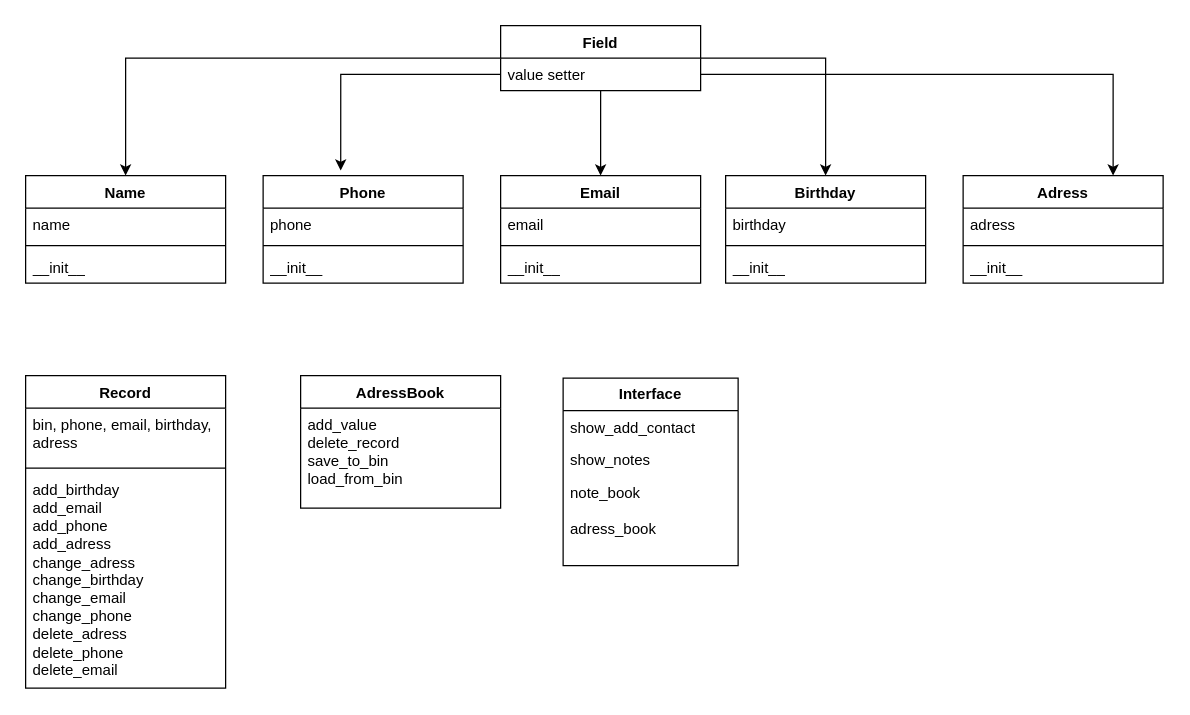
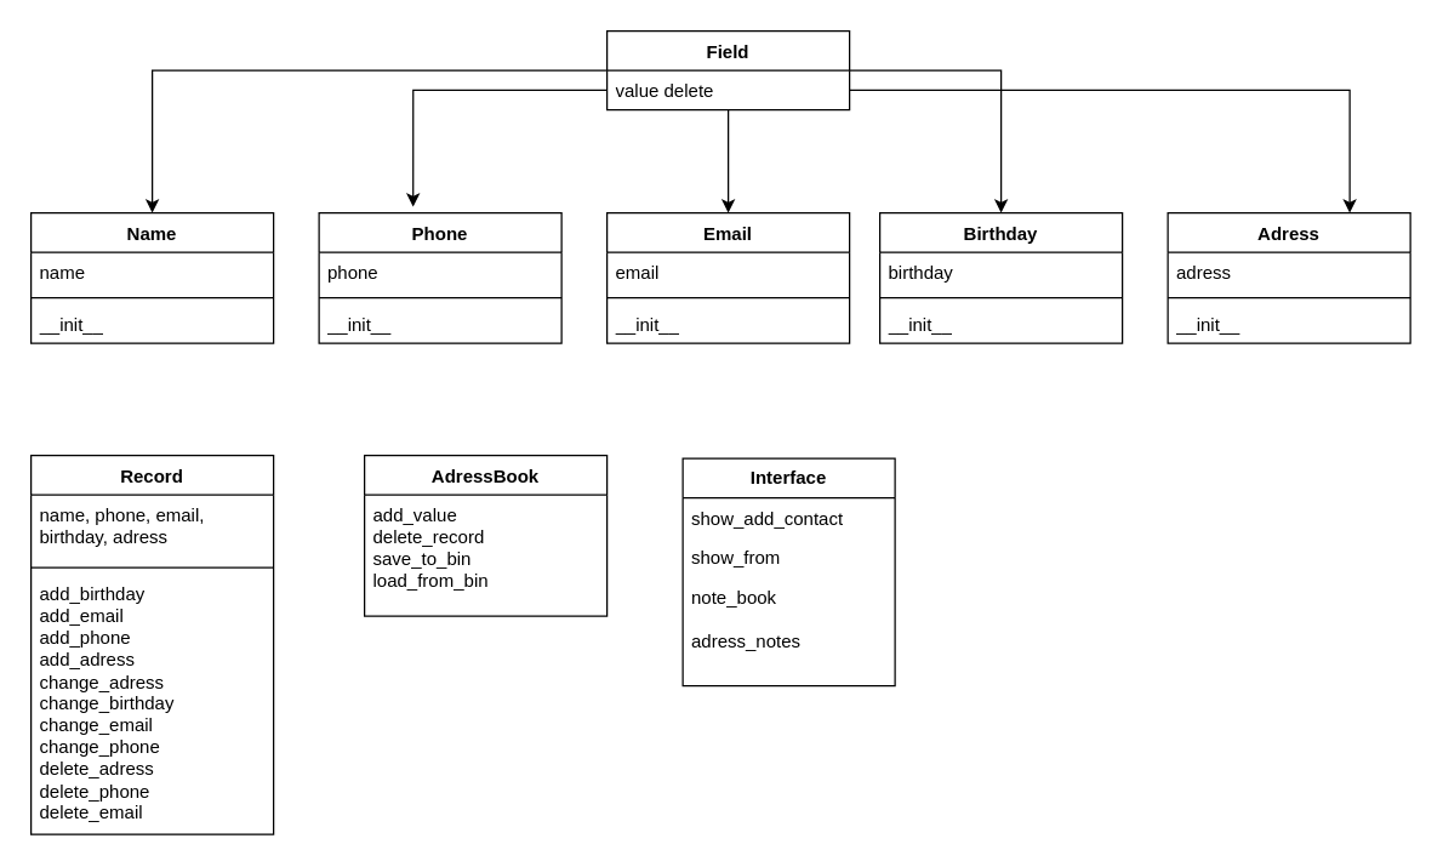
- <mxCell id="6" value="value setter" style="text;strokeColor=none;fillColor=none;align=left;verticalAlign=top;spacingLeft=4;spacingRight=4;overflow=hidden;rotatable=0;points=[[0,0.5],[1,0.5]];portConstraint=eastwest;whiteSpace=wrap;html=1;" parent="5" vertex="1"><mxGeometry y="26" width="160" height="26" as="geometry" /></mxCell>
+ <mxCell id="6" value="value delete" style="text;strokeColor=none;fillColor=none;align=left;verticalAlign=top;spacingLeft=4;spacingRight=4;overflow=hidden;rotatable=0;points=[[0,0.5],[1,0.5]];portConstraint=eastwest;whiteSpace=wrap;html=1;" parent="5" vertex="1"><mxGeometry y="26" width="160" height="26" as="geometry" /></mxCell>
- <mxCell id="30" value="bin, phone, email, birthday, adress&lt;br&gt;" style="text;strokeColor=none;fillColor=none;align=left;verticalAlign=top;spacingLeft=4;spacingRight=4;overflow=hidden;rotatable=0;points=[[0,0.5],[1,0.5]];portConstraint=eastwest;whiteSpace=wrap;html=1;" parent="29" vertex="1"><mxGeometry y="26" width="160" height="44" as="geometry" /></mxCell>
+ <mxCell id="30" value="name, phone, email, birthday, adress&lt;br&gt;" style="text;strokeColor=none;fillColor=none;align=left;verticalAlign=top;spacingLeft=4;spacingRight=4;overflow=hidden;rotatable=0;points=[[0,0.5],[1,0.5]];portConstraint=eastwest;whiteSpace=wrap;html=1;" parent="29" vertex="1"><mxGeometry y="26" width="160" height="44" as="geometry" /></mxCell>
- <mxCell id="37" value="show_notes" style="text;strokeColor=none;fillColor=none;align=left;verticalAlign=top;spacingLeft=4;spacingRight=4;overflow=hidden;rotatable=0;points=[[0,0.5],[1,0.5]];portConstraint=eastwest;whiteSpace=wrap;html=1;" vertex="1" parent="35"><mxGeometry y="52" width="140" height="26" as="geometry" /></mxCell>
+ <mxCell id="37" value="show_from" style="text;strokeColor=none;fillColor=none;align=left;verticalAlign=top;spacingLeft=4;spacingRight=4;overflow=hidden;rotatable=0;points=[[0,0.5],[1,0.5]];portConstraint=eastwest;whiteSpace=wrap;html=1;" vertex="1" parent="35"><mxGeometry y="52" width="140" height="26" as="geometry" /></mxCell>
- <mxCell id="38" value="note_book&lt;br&gt;&lt;br&gt;adress_book" style="text;strokeColor=none;fillColor=none;align=left;verticalAlign=top;spacingLeft=4;spacingRight=4;overflow=hidden;rotatable=0;points=[[0,0.5],[1,0.5]];portConstraint=eastwest;whiteSpace=wrap;html=1;" vertex="1" parent="35"><mxGeometry y="78" width="140" height="72" as="geometry" /></mxCell>
+ <mxCell id="38" value="note_book&lt;br&gt;&lt;br&gt;adress_notes" style="text;strokeColor=none;fillColor=none;align=left;verticalAlign=top;spacingLeft=4;spacingRight=4;overflow=hidden;rotatable=0;points=[[0,0.5],[1,0.5]];portConstraint=eastwest;whiteSpace=wrap;html=1;" vertex="1" parent="35"><mxGeometry y="78" width="140" height="72" as="geometry" /></mxCell>
